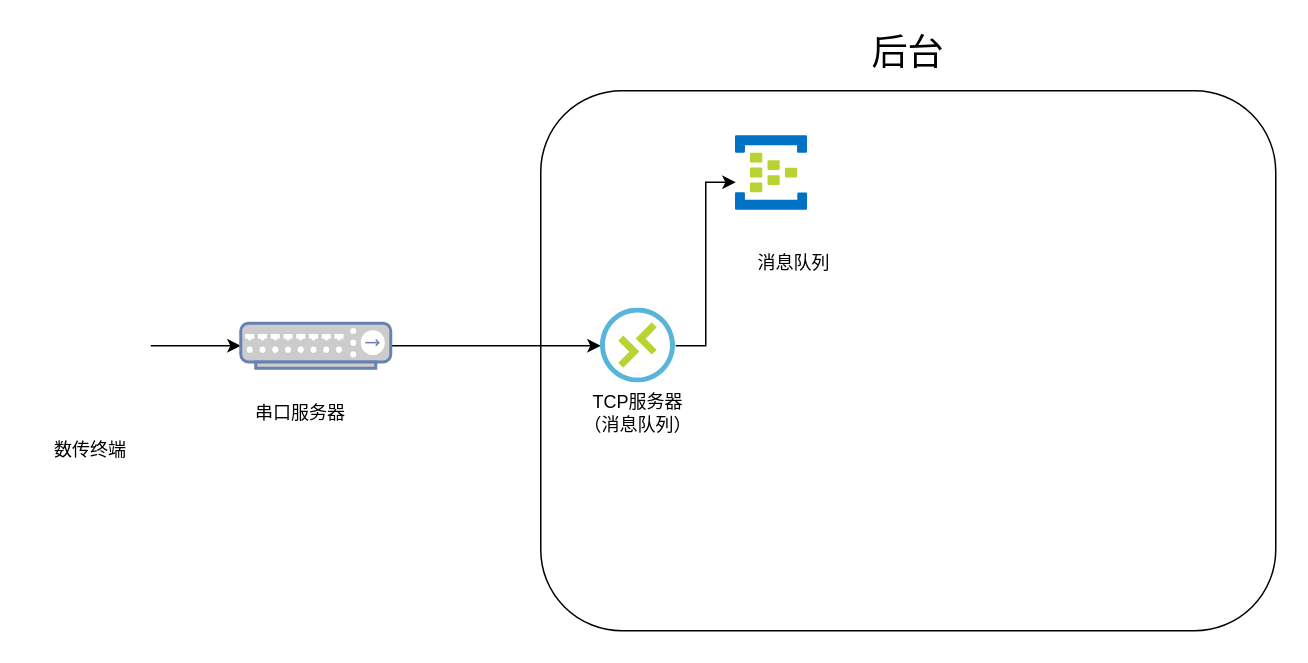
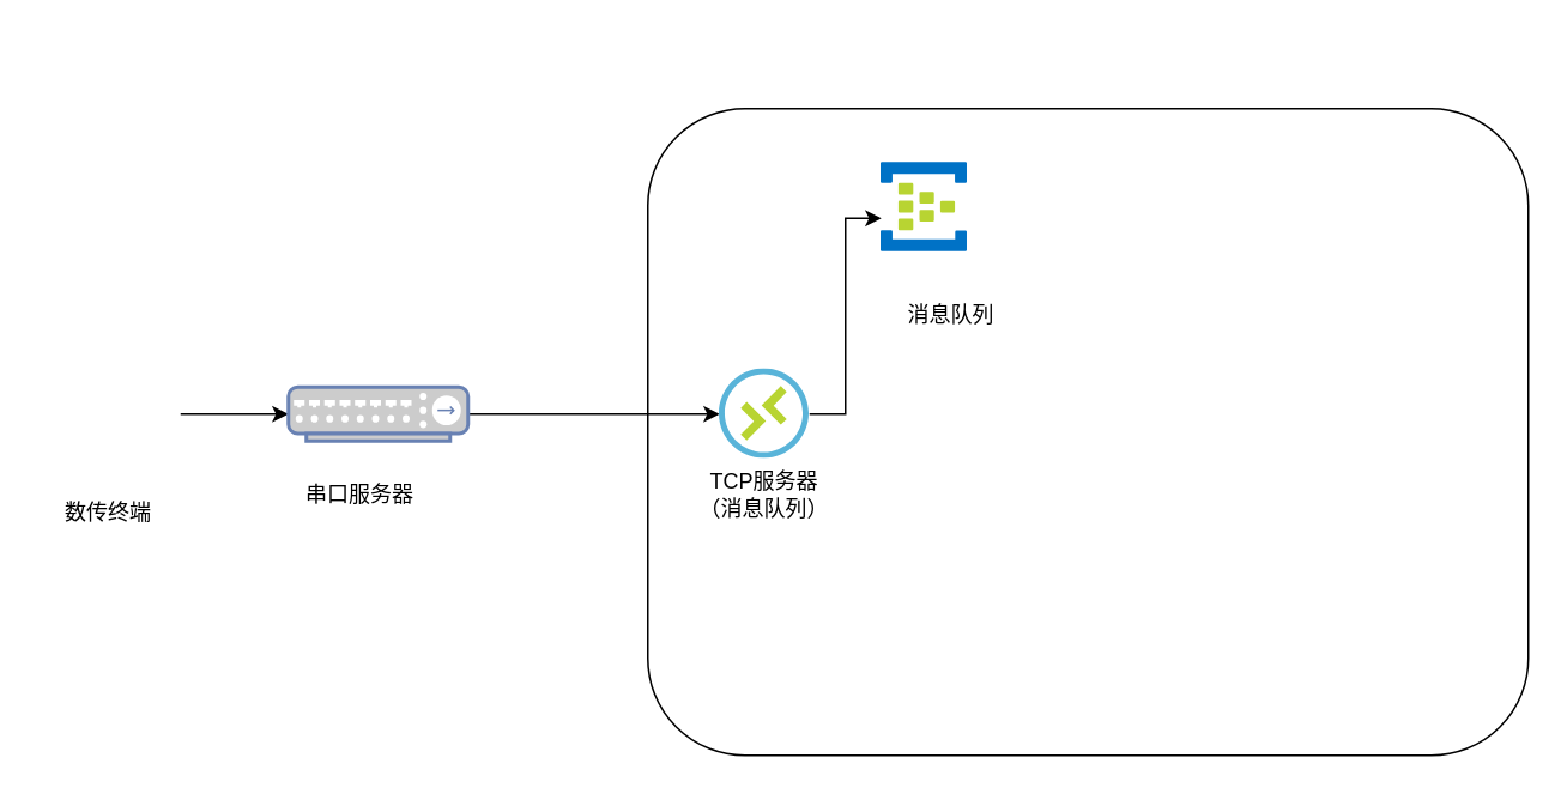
- <mxCell id="9" value="后台" style="text;html=1;strokeColor=none;fillColor=none;align=center;verticalAlign=middle;whiteSpace=wrap;rounded=0;fontSize=24;" vertex="1" parent="1"><mxGeometry x="575" y="20" width="60" height="30" as="geometry" /></mxCell>
- <mxCell id="5" value="数传终端" style="text;html=1;strokeColor=none;fillColor=none;align=center;verticalAlign=middle;whiteSpace=wrap;rounded=0;" vertex="1" parent="1"><mxGeometry x="30" y="285" width="60" height="30" as="geometry" /></mxCell>
+ <mxCell id="5" value="数传终端" style="text;html=1;strokeColor=none;fillColor=none;align=center;verticalAlign=middle;whiteSpace=wrap;rounded=0;" vertex="1" parent="1"><mxGeometry x="30" y="270" width="60" height="30" as="geometry" /></mxCell>
